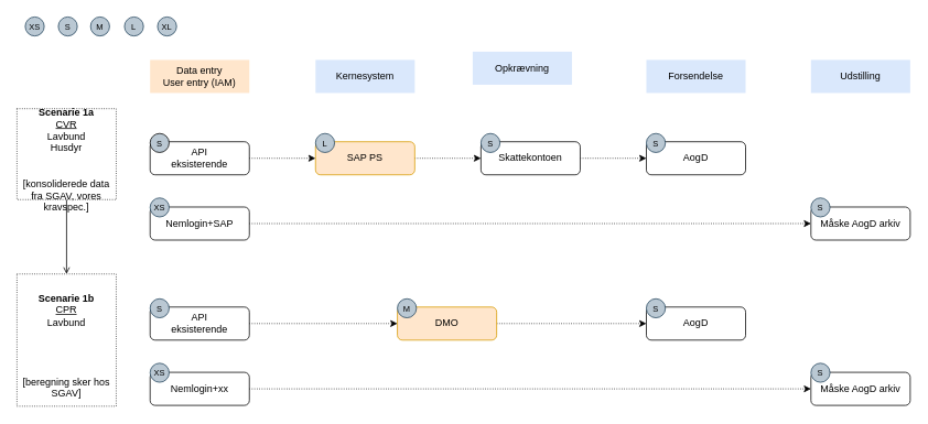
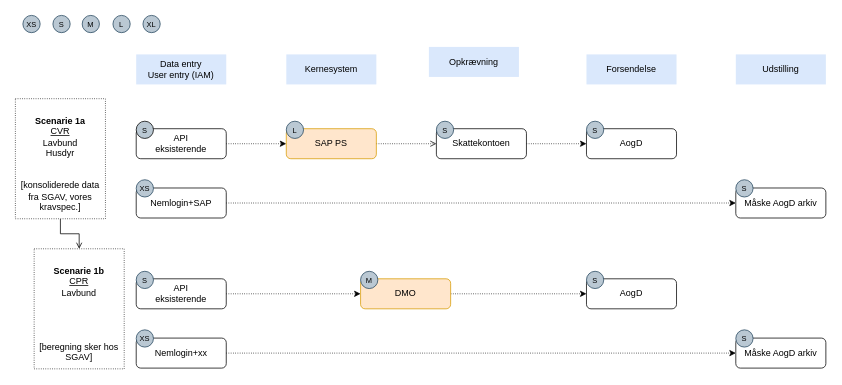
- <mxCell id="2" value="Data entry&lt;div&gt;User entry (IAM)&lt;/div&gt;" style="rounded=0;whiteSpace=wrap;html=1;fillColor=#ffe6cc;strokeColor=none;shadow=0;glass=0;" vertex="1" parent="1"><mxGeometry x="181" y="72" width="120" height="40" as="geometry" /></mxCell>
+ <mxCell id="2" value="Data entry&lt;div&gt;User entry (IAM)&lt;/div&gt;" style="rounded=0;whiteSpace=wrap;html=1;fillColor=#dae8fc;strokeColor=none;shadow=0;glass=0;" vertex="1" parent="1"><mxGeometry x="181" y="72" width="120" height="40" as="geometry" /></mxCell>
- <mxCell id="7" value="&lt;div&gt;&lt;b&gt;&lt;br&gt;&lt;/b&gt;&lt;/div&gt;&lt;b&gt;Scenarie 1a&lt;/b&gt;&lt;div&gt;&lt;u&gt;CVR&lt;/u&gt;&lt;/div&gt;&lt;div&gt;Lavbund&lt;/div&gt;&lt;div&gt;Husdyr&lt;/div&gt;&lt;div&gt;&lt;br&gt;&lt;/div&gt;&lt;div&gt;&lt;br&gt;&lt;/div&gt;&lt;div&gt;[konsoliderede data fra SGAV, vores kravspec.]&lt;/div&gt;" style="rounded=0;whiteSpace=wrap;html=1;dashed=1;dashPattern=1 2;" vertex="1" parent="1"><mxGeometry x="20" y="131" width="120" height="110" as="geometry" /></mxCell>
+ <mxCell id="7" value="&lt;div&gt;&lt;b&gt;&lt;br&gt;&lt;/b&gt;&lt;/div&gt;&lt;b&gt;Scenarie 1a&lt;/b&gt;&lt;div&gt;&lt;u&gt;CVR&lt;/u&gt;&lt;/div&gt;&lt;div&gt;Lavbund&lt;/div&gt;&lt;div&gt;Husdyr&lt;/div&gt;&lt;div&gt;&lt;br&gt;&lt;/div&gt;&lt;div&gt;&lt;br&gt;&lt;/div&gt;&lt;div&gt;[konsoliderede data fra SGAV, vores kravspec.]&lt;/div&gt;" style="rounded=0;whiteSpace=wrap;html=1;dashed=1;dashPattern=1 2;" vertex="1" parent="1"><mxGeometry x="20" y="131" width="120" height="160" as="geometry" /></mxCell>
- <mxCell id="10" style="edgeStyle=orthogonalEdgeStyle;rounded=0;orthogonalLoop=1;jettySize=auto;html=1;entryX=0;entryY=0.5;entryDx=0;entryDy=0;strokeWidth=1;strokeColor=#000000;dashed=1;dashPattern=1 2;" edge="1" parent="1" source="11" target="14"><mxGeometry relative="1" as="geometry" /></mxCell>
+ <mxCell id="10" style="edgeStyle=orthogonalEdgeStyle;rounded=0;orthogonalLoop=1;jettySize=auto;html=1;entryX=0;entryY=0.5;entryDx=0;entryDy=0;strokeWidth=1;strokeColor=#000000;dashed=1;dashPattern=1 2;endArrow=open;" edge="1" parent="1" source="11" target="14"><mxGeometry relative="1" as="geometry" /></mxCell>
- <mxCell id="30" value="&lt;div&gt;&lt;b&gt;&lt;br&gt;&lt;/b&gt;&lt;/div&gt;&lt;b&gt;&lt;div&gt;&lt;br&gt;&lt;/div&gt;Scenarie 1b&lt;/b&gt;&lt;div&gt;&lt;u&gt;CPR&lt;/u&gt;&lt;/div&gt;&lt;div&gt;Lavbund&lt;/div&gt;&lt;div&gt;&lt;br&gt;&lt;/div&gt;&lt;div&gt;&lt;br&gt;&lt;/div&gt;&lt;div&gt;&lt;br&gt;&lt;/div&gt;&lt;div&gt;&lt;br&gt;&lt;/div&gt;&lt;div&gt;[beregning sker hos SGAV]&lt;/div&gt;&lt;div&gt;&lt;br&gt;&lt;/div&gt;" style="rounded=0;whiteSpace=wrap;html=1;dashed=1;dashPattern=1 2;" vertex="1" parent="1"><mxGeometry x="20" y="331" width="120" height="160" as="geometry" /></mxCell>
+ <mxCell id="30" value="&lt;div&gt;&lt;b&gt;&lt;br&gt;&lt;/b&gt;&lt;/div&gt;&lt;b&gt;&lt;div&gt;&lt;br&gt;&lt;/div&gt;Scenarie 1b&lt;/b&gt;&lt;div&gt;&lt;u&gt;CPR&lt;/u&gt;&lt;/div&gt;&lt;div&gt;Lavbund&lt;/div&gt;&lt;div&gt;&lt;br&gt;&lt;/div&gt;&lt;div&gt;&lt;br&gt;&lt;/div&gt;&lt;div&gt;&lt;br&gt;&lt;/div&gt;&lt;div&gt;&lt;br&gt;&lt;/div&gt;&lt;div&gt;[beregning sker hos SGAV]&lt;/div&gt;&lt;div&gt;&lt;br&gt;&lt;/div&gt;" style="rounded=0;whiteSpace=wrap;html=1;dashed=1;dashPattern=1 2;" vertex="1" parent="1"><mxGeometry x="45" y="331" width="120" height="160" as="geometry" /></mxCell>
